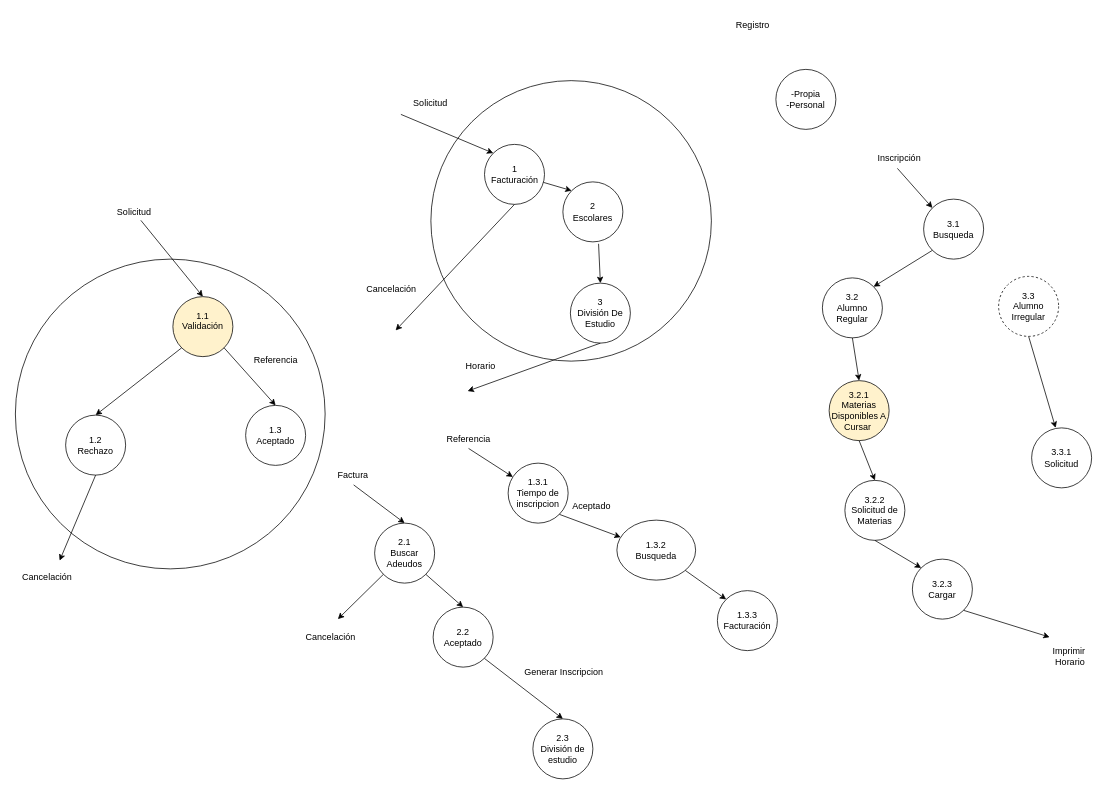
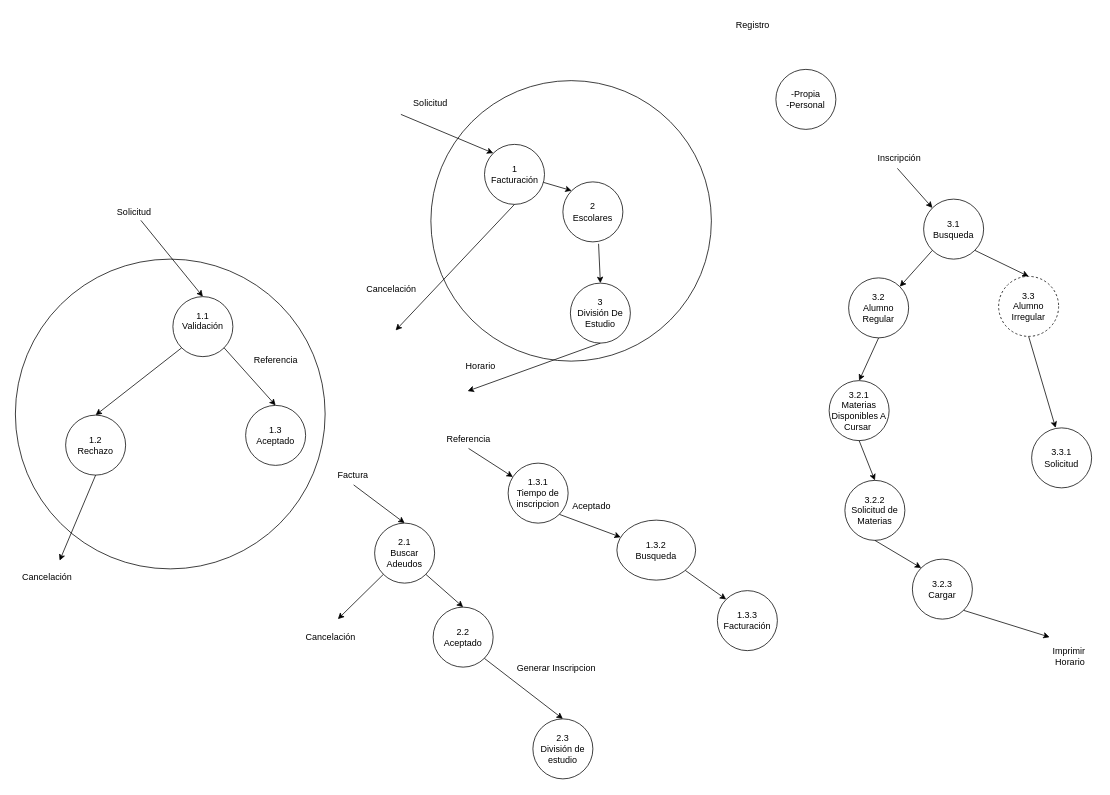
+ <mxCell id="55" value="" style="endArrow=classic;html=1;rounded=0;exitX=1;exitY=1;exitDx=0;exitDy=0;entryX=0.5;entryY=0;entryDx=0;entryDy=0;" edge="1" parent="1" source="46" target="49"><mxGeometry width="50" height="50" relative="1" as="geometry"><mxPoint x="1034" y="588" as="sourcePoint" /><mxPoint x="1084" y="538" as="targetPoint" /></mxGeometry></mxCell>
- <mxCell id="48" value="&lt;div&gt;3.2&lt;/div&gt;Alumno Regular" style="ellipse;whiteSpace=wrap;html=1;aspect=fixed;" vertex="1" parent="1"><mxGeometry x="1096" y="370" width="80" height="80" as="geometry" /></mxCell>
+ <mxCell id="48" value="&lt;div&gt;3.2&lt;/div&gt;Alumno Regular" style="ellipse;whiteSpace=wrap;html=1;aspect=fixed;" vertex="1" parent="1"><mxGeometry x="1131" y="370" width="80" height="80" as="geometry" /></mxCell>
- <mxCell id="6" value="1.1&lt;div&gt;Validación&lt;br&gt;&lt;div&gt;&lt;br&gt;&lt;/div&gt;&lt;/div&gt;" style="ellipse;whiteSpace=wrap;html=1;aspect=fixed;fillColor=#fff2cc;" vertex="1" parent="1"><mxGeometry x="230" y="395" width="80" height="80" as="geometry" /></mxCell>
+ <mxCell id="6" value="1.1&lt;div&gt;Validación&lt;br&gt;&lt;div&gt;&lt;br&gt;&lt;/div&gt;&lt;/div&gt;" style="ellipse;whiteSpace=wrap;html=1;aspect=fixed;" vertex="1" parent="1"><mxGeometry x="230" y="395" width="80" height="80" as="geometry" /></mxCell>
- <mxCell id="50" value="&lt;div&gt;3.2.1&lt;/div&gt;Materias Disponibles A Cursar&amp;nbsp;" style="ellipse;whiteSpace=wrap;html=1;aspect=fixed;fillColor=#fff2cc;" vertex="1" parent="1"><mxGeometry x="1105" y="507" width="80" height="80" as="geometry" /></mxCell>
+ <mxCell id="50" value="&lt;div&gt;3.2.1&lt;/div&gt;Materias Disponibles A Cursar&amp;nbsp;" style="ellipse;whiteSpace=wrap;html=1;aspect=fixed;" vertex="1" parent="1"><mxGeometry x="1105" y="507" width="80" height="80" as="geometry" /></mxCell>
- <mxCell id="44" value="Generar Inscripcion" style="text;html=1;align=center;verticalAlign=middle;resizable=0;points=[];autosize=1;strokeColor=none;fillColor=none;" vertex="1" parent="1"><mxGeometry x="689.5" y="883" width="123" height="26" as="geometry" /></mxCell>
+ <mxCell id="44" value="Generar Inscripcion" style="text;html=1;align=center;verticalAlign=middle;resizable=0;points=[];autosize=1;strokeColor=none;fillColor=none;" vertex="1" parent="1"><mxGeometry x="679.5" y="878" width="123" height="26" as="geometry" /></mxCell>
